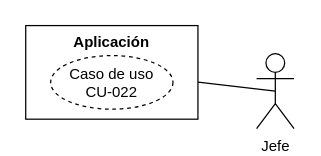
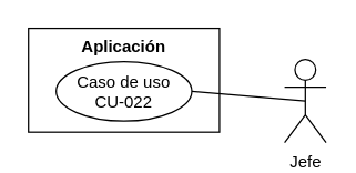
- <mxCell id="3" value="&lt;div&gt;Caso de uso&lt;/div&gt;CU-022" style="ellipse;whiteSpace=wrap;html=1;dashed=1;" vertex="1" parent="1"><mxGeometry x="40" y="44" width="98" height="43" as="geometry" /></mxCell>
+ <mxCell id="3" value="&lt;div&gt;Caso de uso&lt;/div&gt;CU-022" style="ellipse;whiteSpace=wrap;html=1;" vertex="1" parent="1"><mxGeometry x="40" y="44" width="98" height="43" as="geometry" /></mxCell>
- <mxCell id="5" style="edgeStyle=none;curved=1;rounded=0;orthogonalLoop=1;jettySize=auto;html=1;exitX=0.5;exitY=0.5;exitDx=0;exitDy=0;exitPerimeter=0;fontSize=12;startSize=8;endSize=8;endArrow=none;endFill=0;" edge="1" parent="1" source="6" target="2"><mxGeometry relative="1" as="geometry" /></mxCell>
+ <mxCell id="5" style="edgeStyle=none;curved=1;rounded=0;orthogonalLoop=1;jettySize=auto;html=1;exitX=0.5;exitY=0.5;exitDx=0;exitDy=0;exitPerimeter=0;entryX=1;entryY=0.5;entryDx=0;entryDy=0;fontSize=12;startSize=8;endSize=8;endArrow=none;endFill=0;" edge="1" parent="1" source="6" target="3"><mxGeometry relative="1" as="geometry" /></mxCell>
